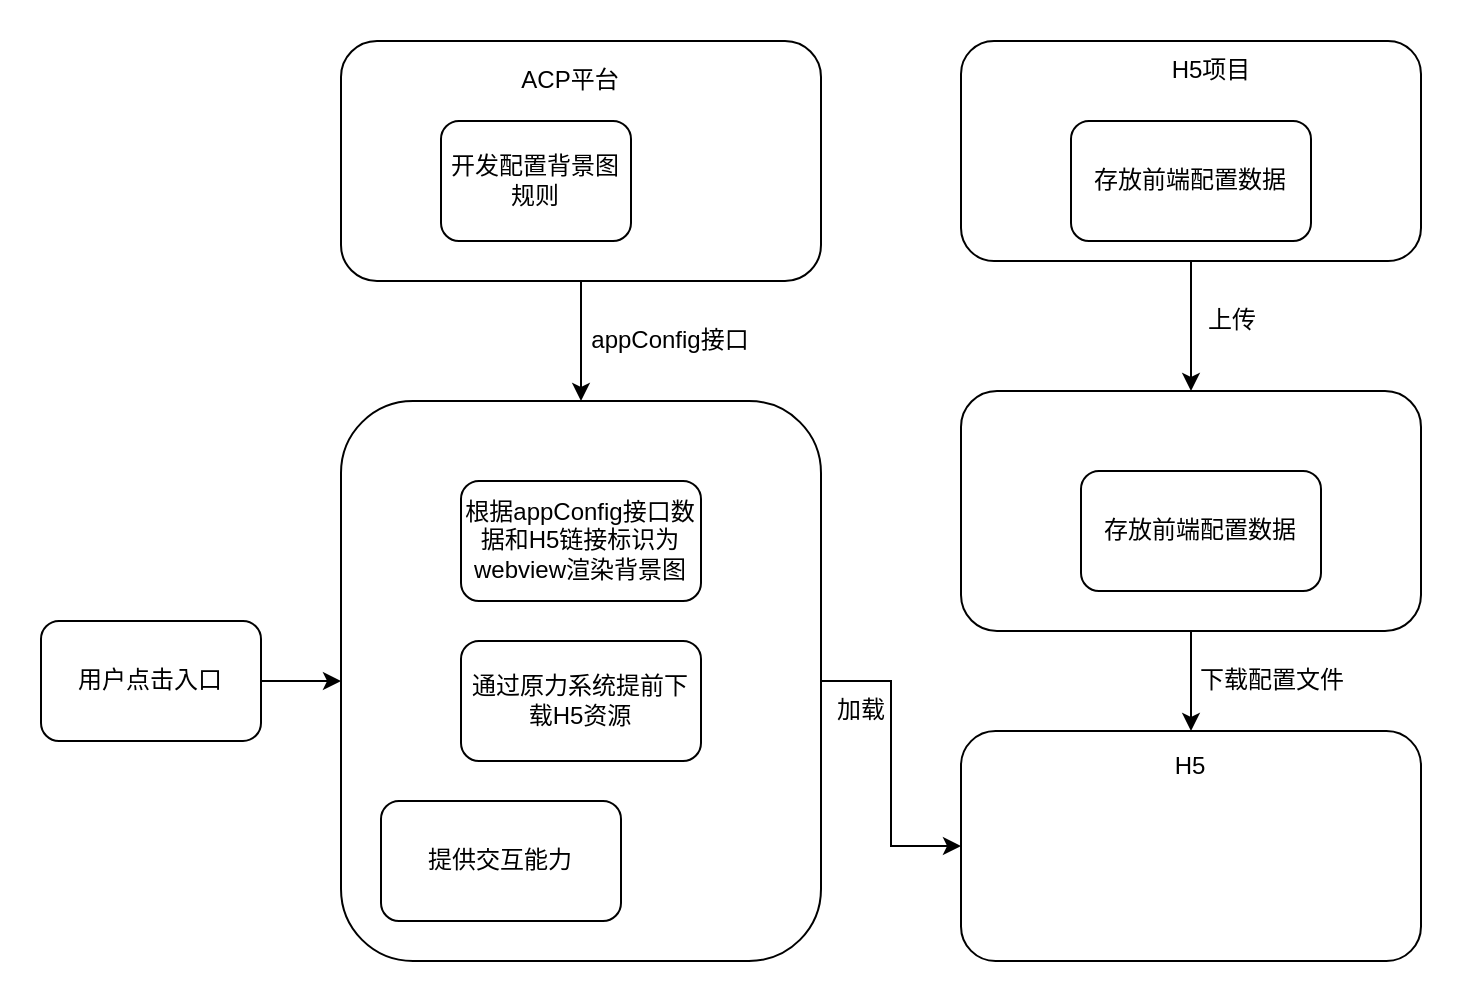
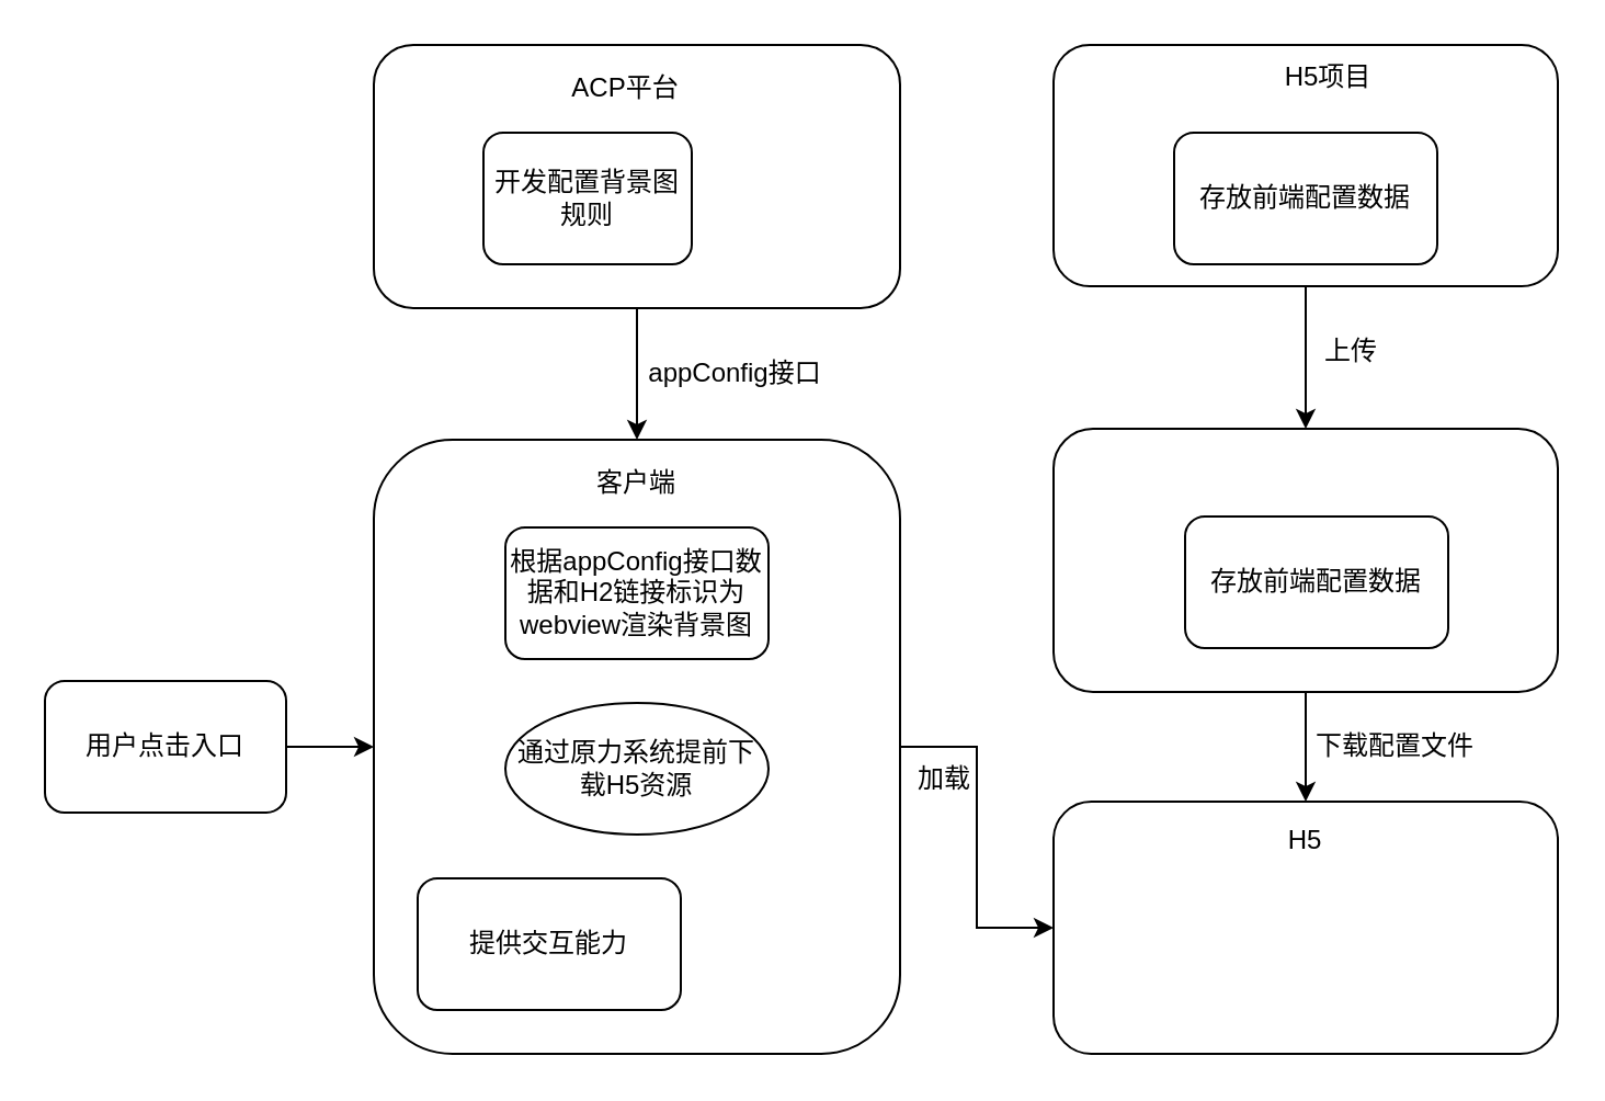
+ <mxCell id="5" value="客户端" style="text;html=1;strokeColor=none;fillColor=none;align=center;verticalAlign=middle;whiteSpace=wrap;rounded=0;" vertex="1" parent="1"><mxGeometry x="270" y="210" width="40" height="20" as="geometry" /></mxCell>
- <mxCell id="4" value="根据appConfig接口数据和H5链接标识为webview渲染背景图" style="rounded=1;whiteSpace=wrap;html=1;" vertex="1" parent="1"><mxGeometry x="230" y="240" width="120" height="60" as="geometry" /></mxCell>
+ <mxCell id="4" value="根据appConfig接口数据和H2链接标识为webview渲染背景图" style="rounded=1;whiteSpace=wrap;html=1;" vertex="1" parent="1"><mxGeometry x="230" y="240" width="120" height="60" as="geometry" /></mxCell>
- <mxCell id="16" value="通过原力系统提前下载H5资源" style="rounded=1;whiteSpace=wrap;html=1;" vertex="1" parent="1"><mxGeometry x="230" y="320" width="120" height="60" as="geometry" /></mxCell>
+ <mxCell id="16" value="通过原力系统提前下载H5资源" style="ellipse;whiteSpace=wrap;html=1;" vertex="1" parent="1"><mxGeometry x="230" y="320" width="120" height="60" as="geometry" /></mxCell>
